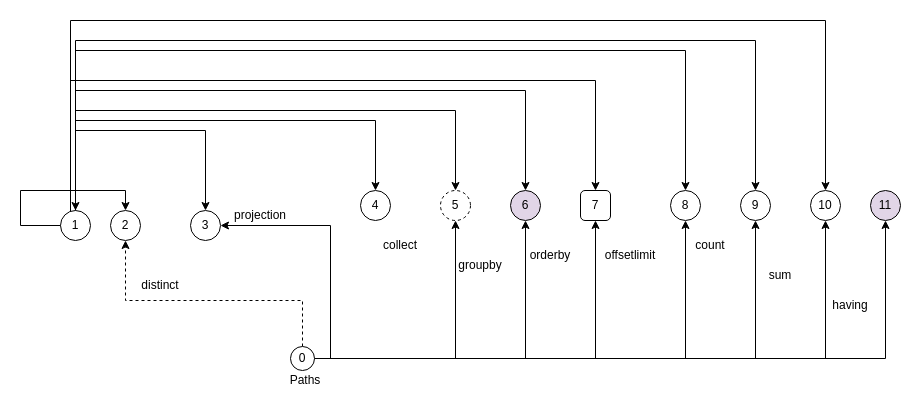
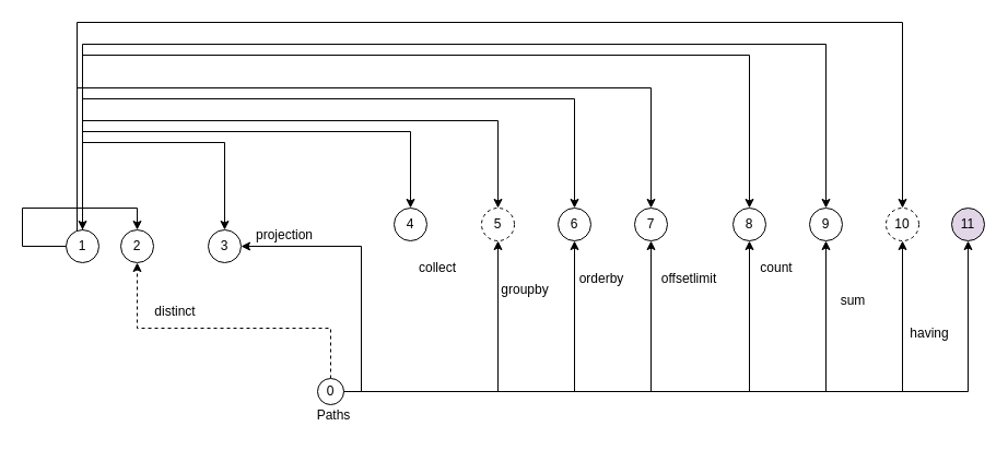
- <mxCell id="30" value="6" style="ellipse;whiteSpace=wrap;html=1;aspect=fixed;fillColor=#e1d5e7;" parent="1" vertex="1"><mxGeometry x="510" y="190" width="30" height="30" as="geometry" /></mxCell>
+ <mxCell id="30" value="6" style="ellipse;whiteSpace=wrap;html=1;aspect=fixed;" parent="1" vertex="1"><mxGeometry x="510" y="190" width="30" height="30" as="geometry" /></mxCell>
- <mxCell id="33" value="7" style="whiteSpace=wrap;html=1;aspect=fixed;rounded=1;" parent="1" vertex="1"><mxGeometry x="580" y="190" width="30" height="30" as="geometry" /></mxCell>
+ <mxCell id="33" value="7" style="ellipse;whiteSpace=wrap;html=1;aspect=fixed;" parent="1" vertex="1"><mxGeometry x="580" y="190" width="30" height="30" as="geometry" /></mxCell>
- <mxCell id="38" value="10" style="ellipse;whiteSpace=wrap;html=1;aspect=fixed;" parent="1" vertex="1"><mxGeometry x="810" y="190" width="30" height="30" as="geometry" /></mxCell>
+ <mxCell id="38" value="10" style="ellipse;whiteSpace=wrap;html=1;aspect=fixed;dashed=1;" parent="1" vertex="1"><mxGeometry x="810" y="190" width="30" height="30" as="geometry" /></mxCell>
